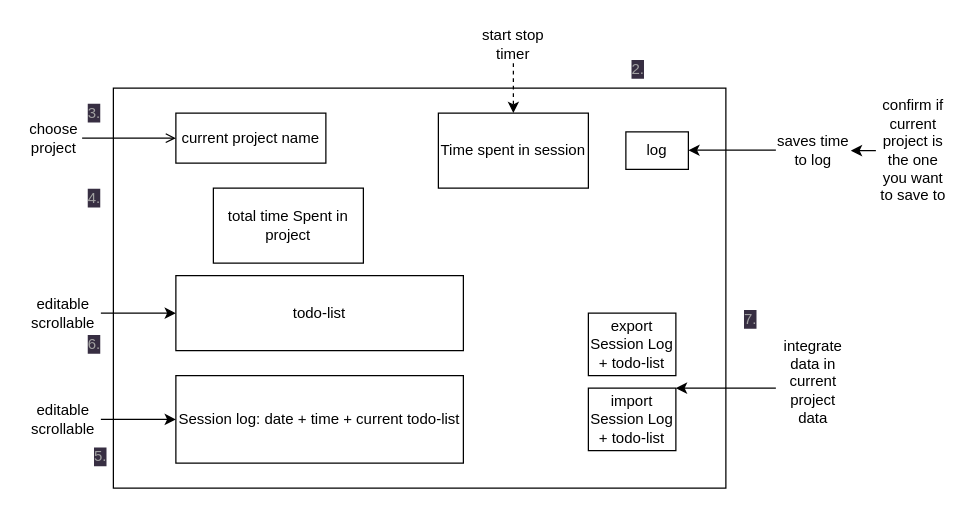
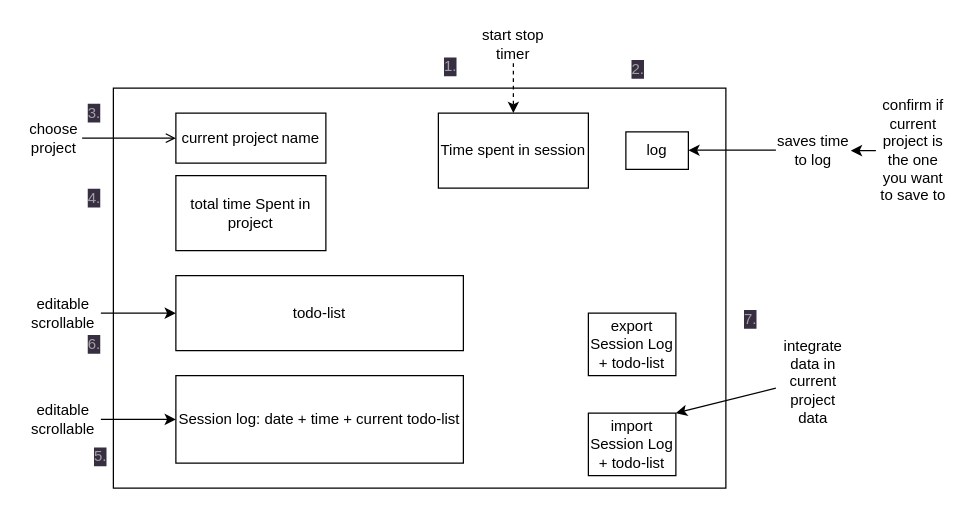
+ <mxCell id="23" value="1." style="text;html=1;align=center;verticalAlign=middle;whiteSpace=wrap;rounded=0;labelBorderColor=none;fillColor=none;strokeColor=none;fontColor=#A1A1A1;labelBackgroundColor=#372E42;" vertex="1" parent="1"><mxGeometry x="350" y="37.5" width="20" height="30" as="geometry" /></mxCell>
- <mxCell id="3" value="total time Spent in project" style="rounded=0;whiteSpace=wrap;html=1;" parent="1" vertex="1"><mxGeometry x="170" y="150" width="120" height="60" as="geometry" /></mxCell>
+ <mxCell id="3" value="total time Spent in project" style="rounded=0;whiteSpace=wrap;html=1;" parent="1" vertex="1"><mxGeometry x="140" y="140" width="120" height="60" as="geometry" /></mxCell>
- <mxCell id="16" value="import Session Log&lt;br&gt;+ todo-list" style="rounded=0;whiteSpace=wrap;html=1;" vertex="1" parent="1"><mxGeometry x="470" y="310" width="70" height="50" as="geometry" /></mxCell>
+ <mxCell id="16" value="import Session Log&lt;br&gt;+ todo-list" style="rounded=0;whiteSpace=wrap;html=1;" vertex="1" parent="1"><mxGeometry x="470" y="330" width="70" height="50" as="geometry" /></mxCell>
